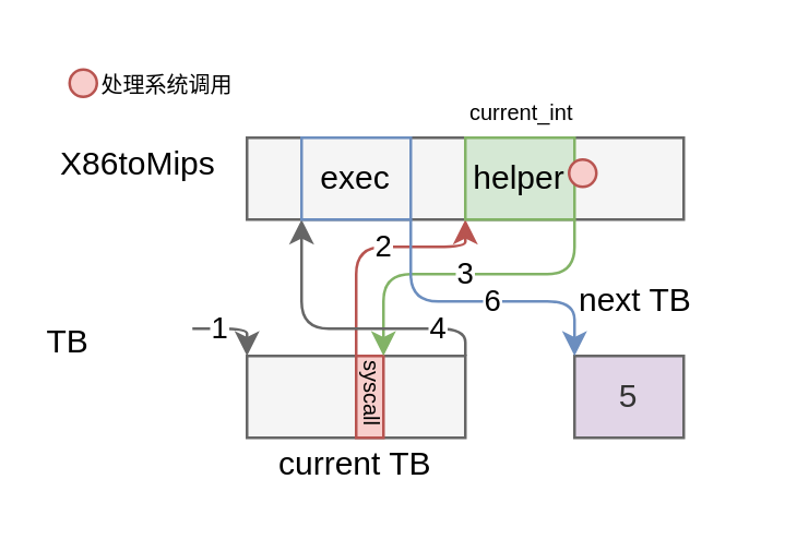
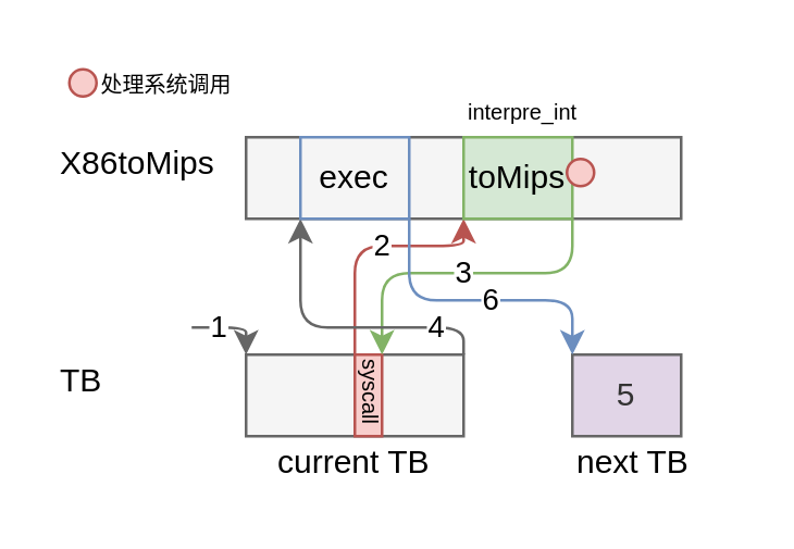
- <mxCell id="11" value="&lt;font style=&quot;font-size: 8px&quot;&gt;current_int&lt;/font&gt;" style="text;html=1;resizable=0;points=[];autosize=1;align=left;verticalAlign=top;spacingTop=-4;" parent="1" vertex="1"><mxGeometry x="170" y="30" width="60" height="20" as="geometry" /></mxCell>
+ <mxCell id="11" value="&lt;font style=&quot;font-size: 8px&quot;&gt;interpre_int&lt;/font&gt;" style="text;html=1;resizable=0;points=[];autosize=1;align=left;verticalAlign=top;spacingTop=-4;" parent="1" vertex="1"><mxGeometry x="170" y="30" width="60" height="20" as="geometry" /></mxCell>
- <mxCell id="10" value="helper" style="rounded=0;whiteSpace=wrap;html=1;fillColor=#d5e8d4;strokeColor=#82b366;" parent="1" vertex="1"><mxGeometry x="170" y="50" width="40" height="30" as="geometry" /></mxCell>
+ <mxCell id="10" value="toMips" style="rounded=0;whiteSpace=wrap;html=1;fillColor=#d5e8d4;strokeColor=#82b366;" parent="1" vertex="1"><mxGeometry x="170" y="50" width="40" height="30" as="geometry" /></mxCell>
- <mxCell id="16" value="next TB" style="text;html=1;resizable=0;points=[];autosize=1;align=left;verticalAlign=top;spacingTop=-4;" parent="1" vertex="1"><mxGeometry x="210" y="100" width="60" height="20" as="geometry" /></mxCell>
+ <mxCell id="16" value="next TB" style="text;html=1;resizable=0;points=[];autosize=1;align=left;verticalAlign=top;spacingTop=-4;" parent="1" vertex="1"><mxGeometry x="210" y="160" width="60" height="20" as="geometry" /></mxCell>
- <mxCell id="5" value="TB" style="text;html=1;resizable=0;points=[];autosize=1;align=left;verticalAlign=top;spacingTop=-4;" parent="1" vertex="1"><mxGeometry x="15" y="115" width="30" height="20" as="geometry" /></mxCell>
+ <mxCell id="5" value="TB" style="text;html=1;resizable=0;points=[];autosize=1;align=left;verticalAlign=top;spacingTop=-4;" parent="1" vertex="1"><mxGeometry x="20" y="130" width="30" height="20" as="geometry" /></mxCell>
